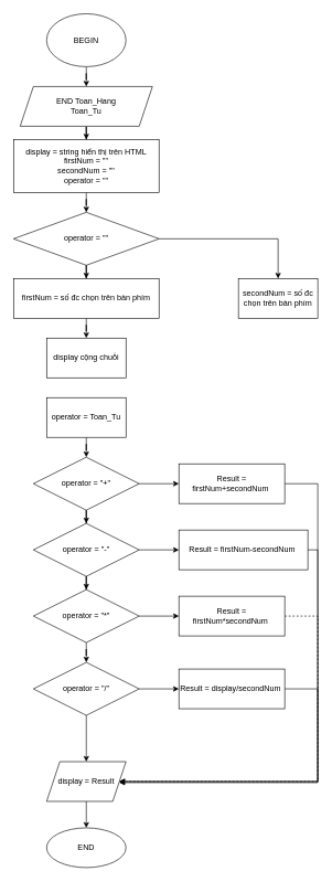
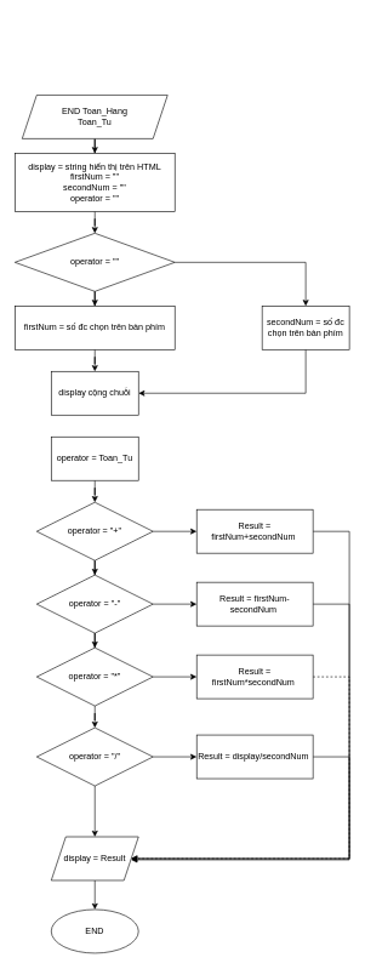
- <mxCell id="3" value="BEGIN" style="ellipse;whiteSpace=wrap;html=1;" vertex="1" parent="1"><mxGeometry x="70" y="20" width="120" height="80" as="geometry" /></mxCell>
- <mxCell id="2" value="" style="edgeStyle=orthogonalEdgeStyle;rounded=0;orthogonalLoop=1;jettySize=auto;html=1;" edge="1" parent="1" source="3" target="5"><mxGeometry relative="1" as="geometry" /></mxCell>
+ <mxCell id="13" style="edgeStyle=orthogonalEdgeStyle;rounded=0;orthogonalLoop=1;jettySize=auto;html=1;entryX=1;entryY=0.5;entryDx=0;entryDy=0;" edge="1" parent="1" source="14" target="15"><mxGeometry relative="1" as="geometry"><Array as="points"><mxPoint x="420" y="540" /></Array></mxGeometry></mxCell>
- <mxCell id="35" value="Result = firstNum-secondNum&amp;nbsp;" style="whiteSpace=wrap;html=1;" vertex="1" parent="1"><mxGeometry x="270" y="800" width="195" height="60" as="geometry" /></mxCell>
+ <mxCell id="35" value="Result = firstNum-secondNum&amp;nbsp;" style="whiteSpace=wrap;html=1;" vertex="1" parent="1"><mxGeometry x="270" y="800" width="160" height="60" as="geometry" /></mxCell>
